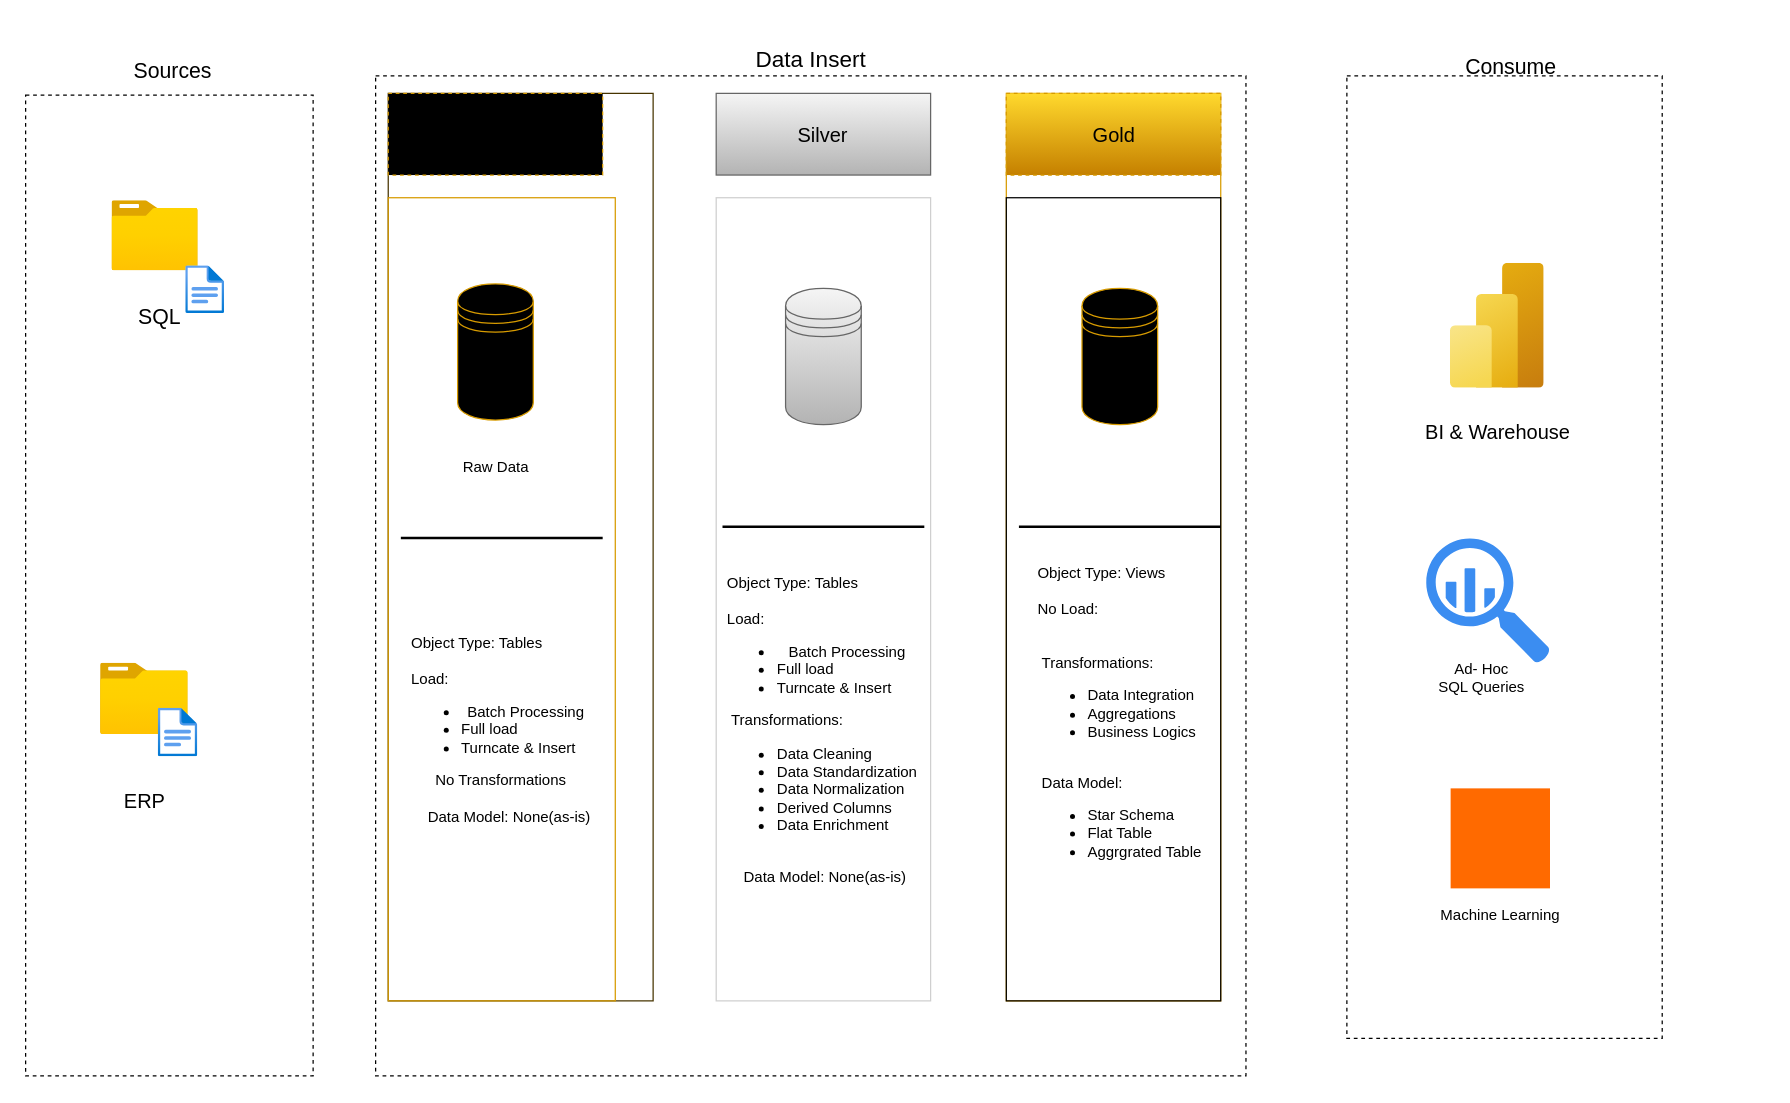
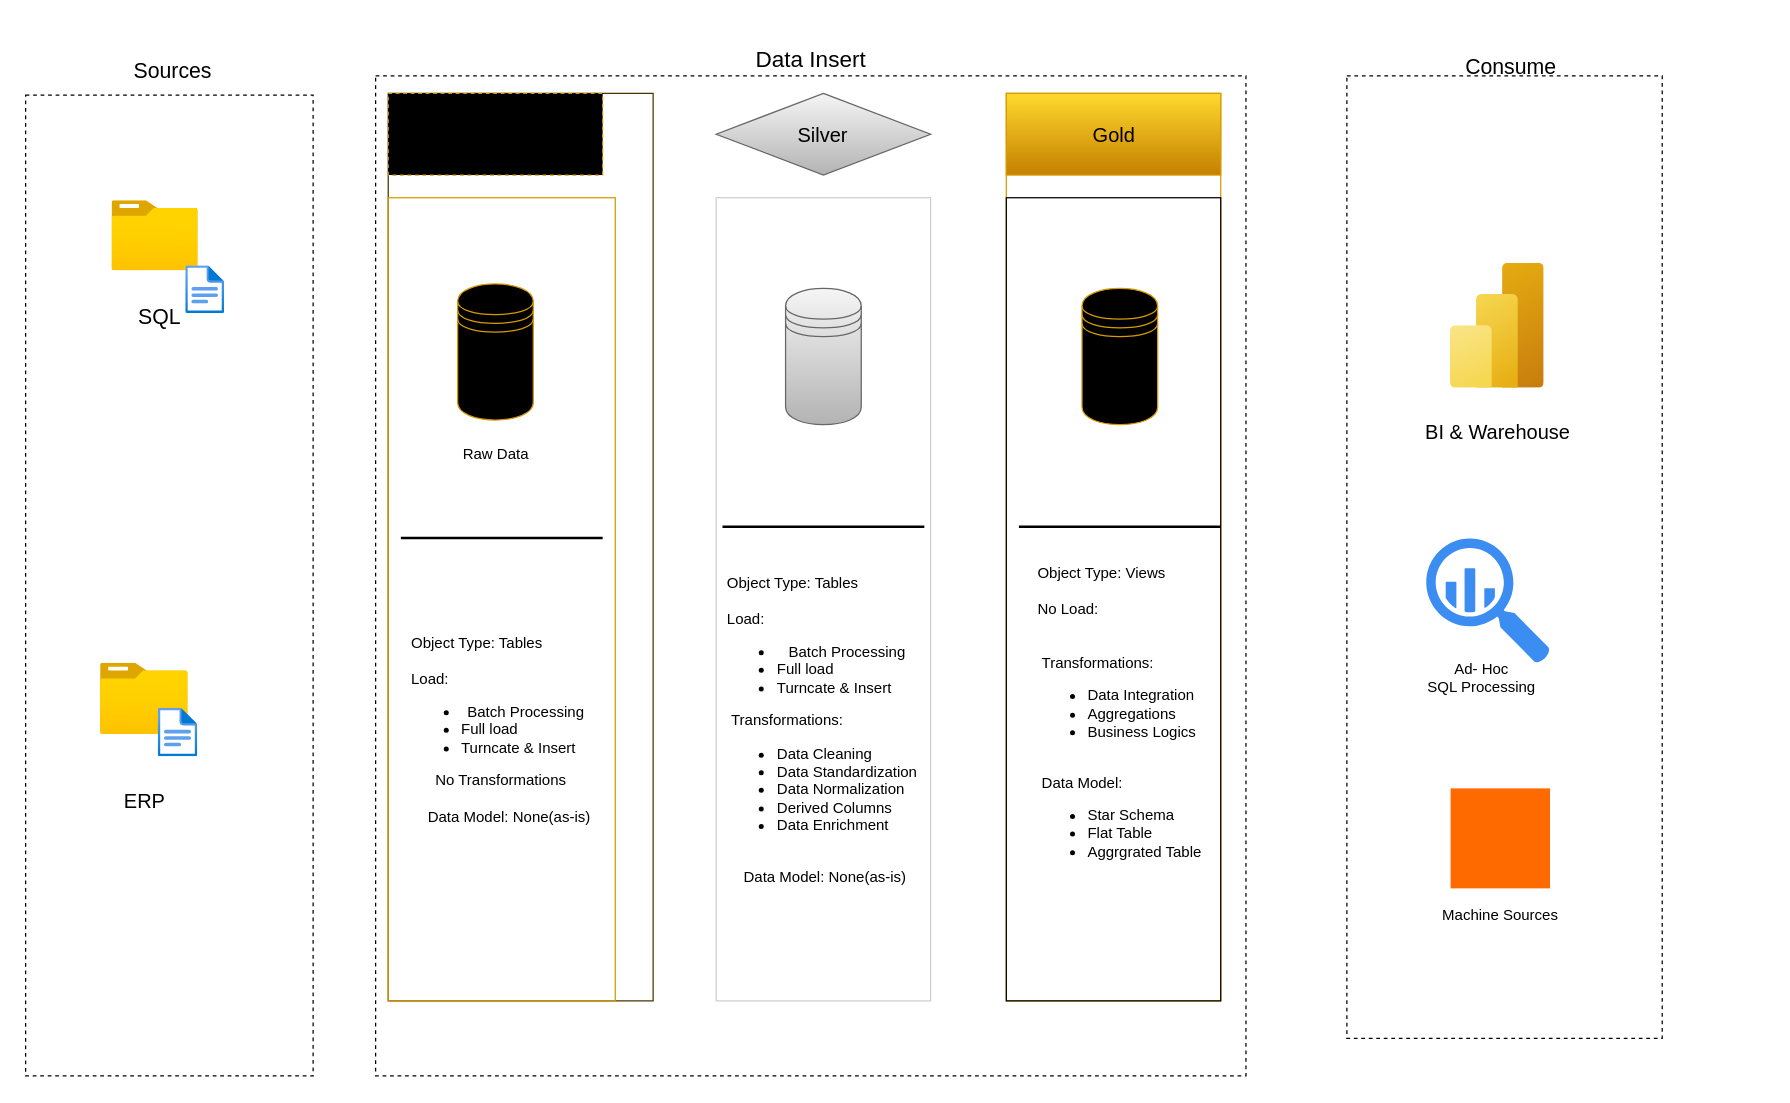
- <mxCell id="26" value="&lt;font style=&quot;font-size: 16px;&quot;&gt;Silver&lt;/font&gt;" style="rounded=0;whiteSpace=wrap;html=1;fillColor=#f5f5f5;gradientColor=#b3b3b3;strokeColor=#666666;" vertex="1" parent="25"><mxGeometry width="171.545" height="65.34" as="geometry" /></mxCell>
+ <mxCell id="26" value="&lt;font style=&quot;font-size: 16px;&quot;&gt;Silver&lt;/font&gt;" style="rhombus;whiteSpace=wrap;html=1;fillColor=#f5f5f5;gradientColor=#b3b3b3;strokeColor=#666666;" vertex="1" parent="25"><mxGeometry width="171.545" height="65.34" as="geometry" /></mxCell>
- <mxCell id="32" value="&lt;font style=&quot;font-size: 16px;&quot;&gt;Gold&lt;/font&gt;" style="rounded=0;whiteSpace=wrap;html=1;fillColor=#FFD92D;gradientColor=#C58000;strokeColor=#d79b00;dashed=1;" vertex="1" parent="31"><mxGeometry width="171.545" height="65.34" as="geometry" /></mxCell>
+ <mxCell id="32" value="&lt;font style=&quot;font-size: 16px;&quot;&gt;Gold&lt;/font&gt;" style="rounded=0;whiteSpace=wrap;html=1;fillColor=#FFD92D;gradientColor=#C58000;strokeColor=#d79b00;" vertex="1" parent="31"><mxGeometry width="171.545" height="65.34" as="geometry" /></mxCell>
- <mxCell id="22" value="Raw Data" style="text;html=1;align=center;verticalAlign=middle;whiteSpace=wrap;rounded=0;" vertex="1" parent="18"><mxGeometry x="55.5" y="271.36" width="60.545" height="54.45" as="geometry" /></mxCell>
+ <mxCell id="22" value="Raw Data" style="text;html=1;align=center;verticalAlign=middle;whiteSpace=wrap;rounded=0;" vertex="1" parent="18"><mxGeometry x="55.5" y="261.36" width="60.545" height="54.45" as="geometry" /></mxCell>
- <mxCell id="43" value="Ad- Hoc&lt;div&gt;SQL Queries&lt;/div&gt;&lt;div&gt;&lt;br&gt;&lt;/div&gt;" style="text;html=1;align=center;verticalAlign=middle;whiteSpace=wrap;rounded=0;" vertex="1" parent="15"><mxGeometry x="835" y="470" width="100" height="77" as="geometry" /></mxCell>
+ <mxCell id="43" value="Ad- Hoc&lt;div&gt;SQL Processing&lt;/div&gt;&lt;div&gt;&lt;br&gt;&lt;/div&gt;" style="text;html=1;align=center;verticalAlign=middle;whiteSpace=wrap;rounded=0;" vertex="1" parent="15"><mxGeometry x="835" y="470" width="100" height="77" as="geometry" /></mxCell>
- <mxCell id="44" value="&lt;div&gt;Machine Learning&lt;/div&gt;&lt;div&gt;&lt;br&gt;&lt;/div&gt;" style="text;html=1;align=center;verticalAlign=middle;whiteSpace=wrap;rounded=0;" vertex="1" parent="15"><mxGeometry x="849.75" y="660" width="100" height="77" as="geometry" /></mxCell>
+ <mxCell id="44" value="&lt;div&gt;Machine Sources&lt;/div&gt;&lt;div&gt;&lt;br&gt;&lt;/div&gt;" style="text;html=1;align=center;verticalAlign=middle;whiteSpace=wrap;rounded=0;" vertex="1" parent="15"><mxGeometry x="849.75" y="660" width="100" height="77" as="geometry" /></mxCell>
